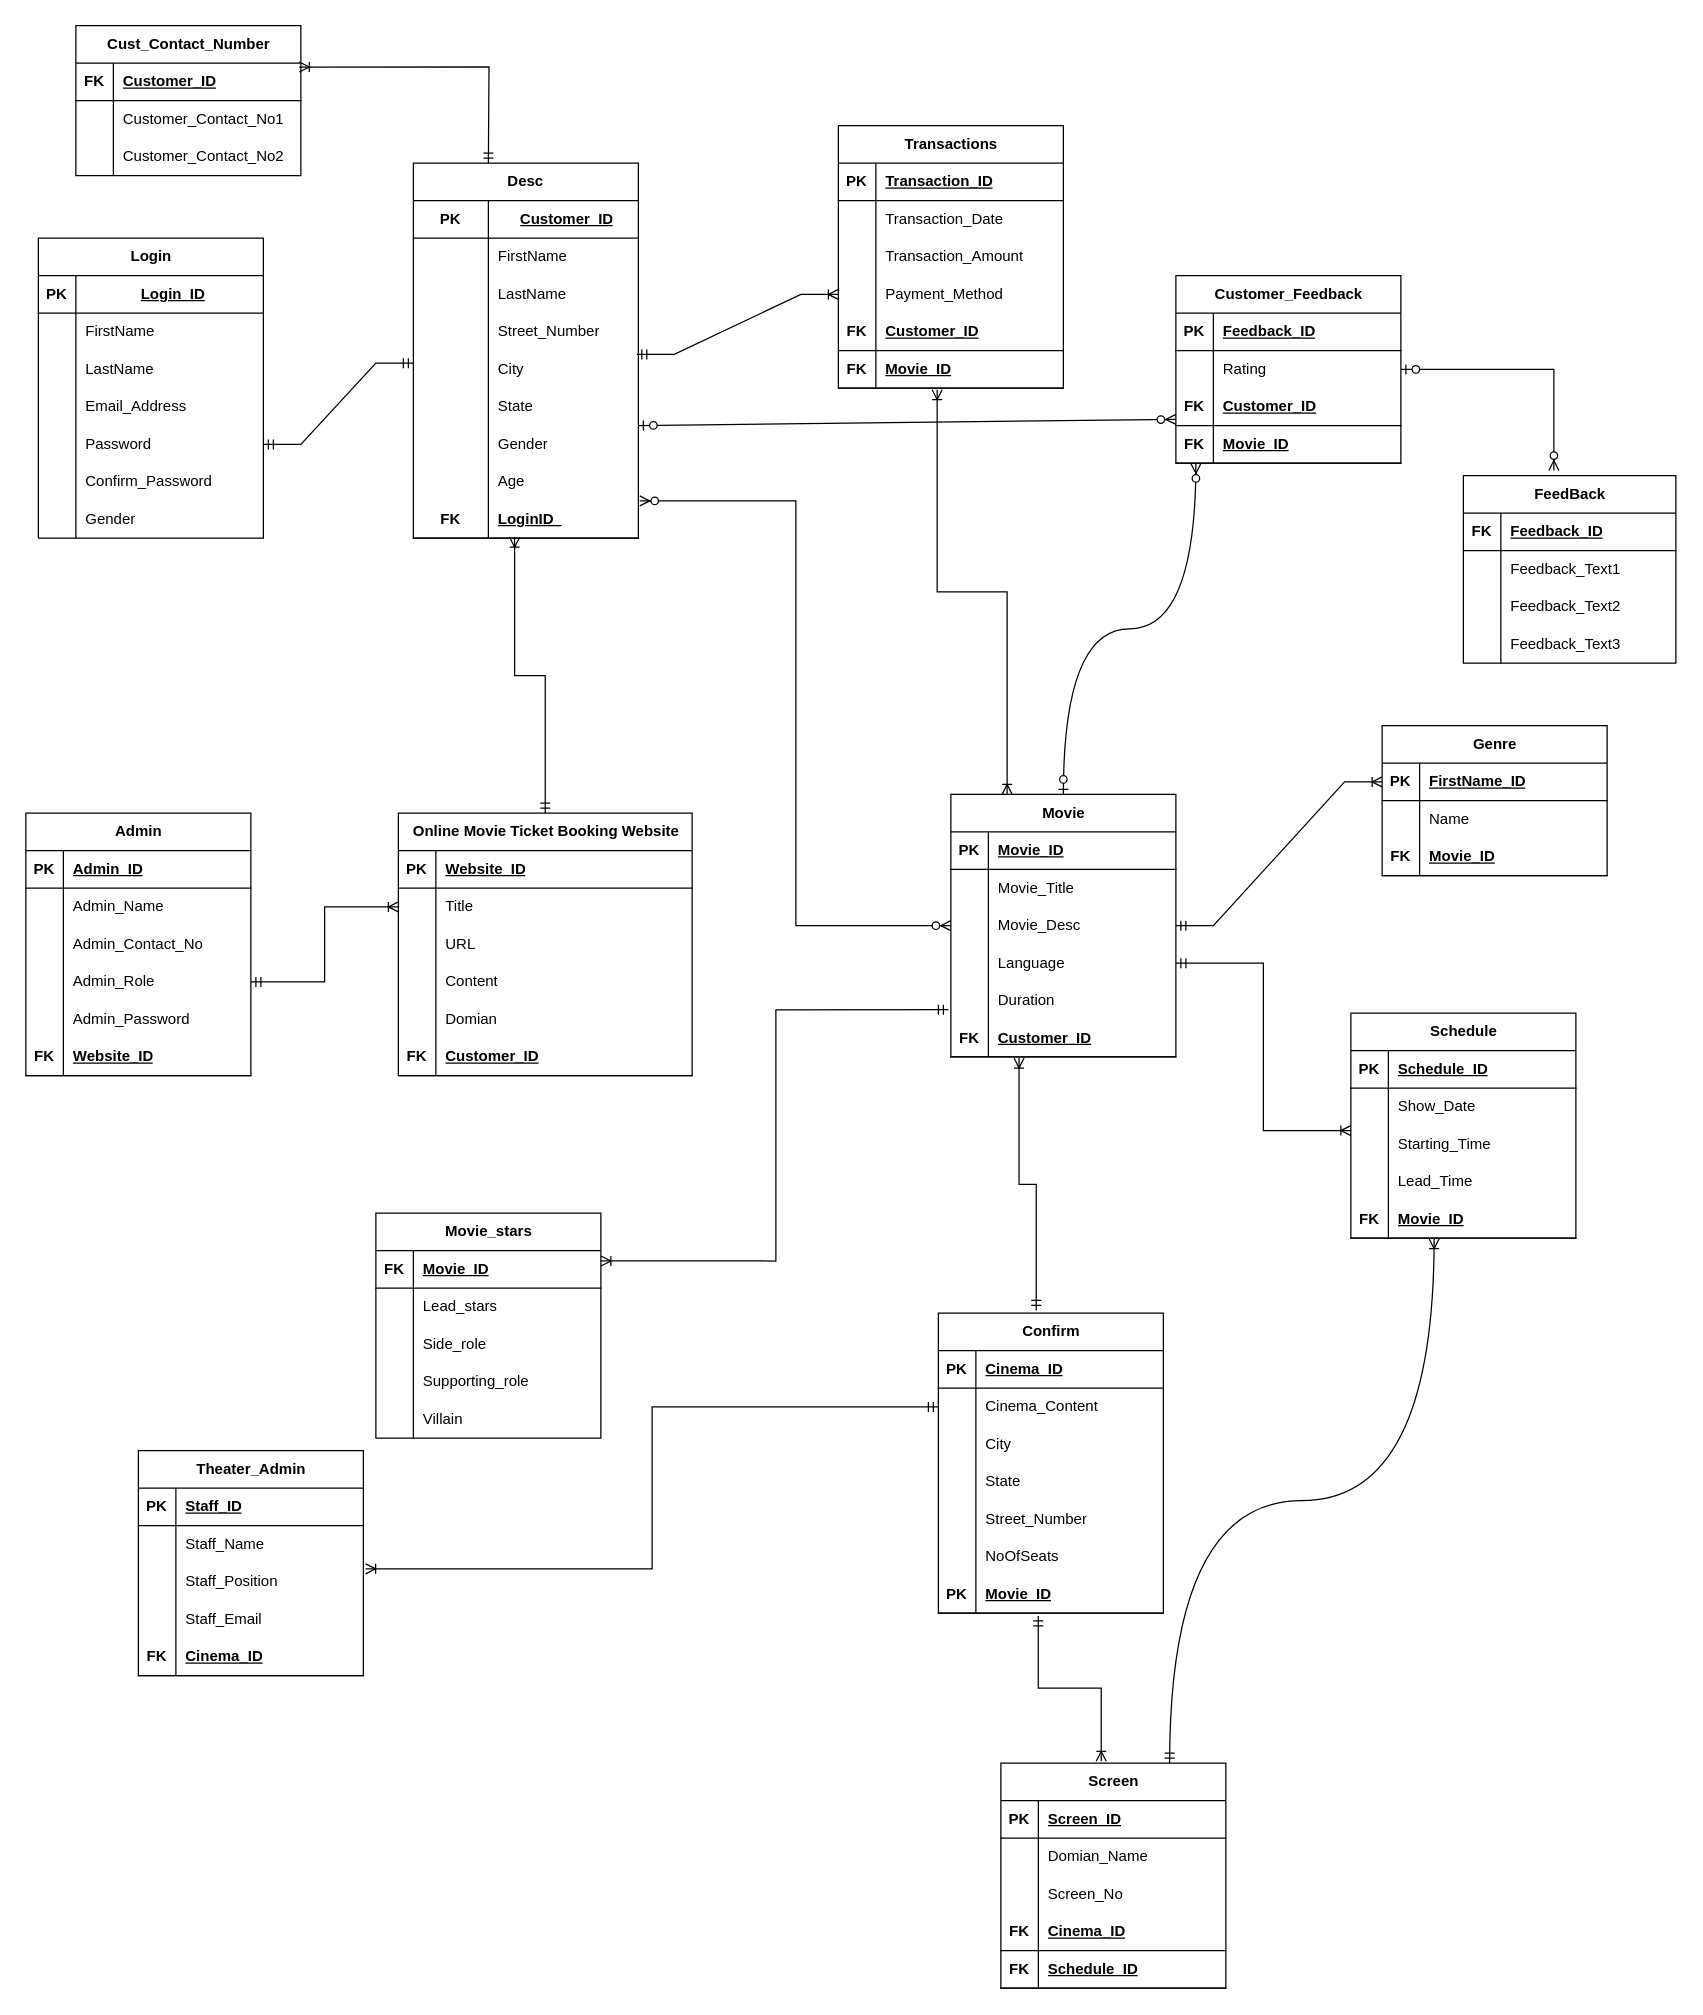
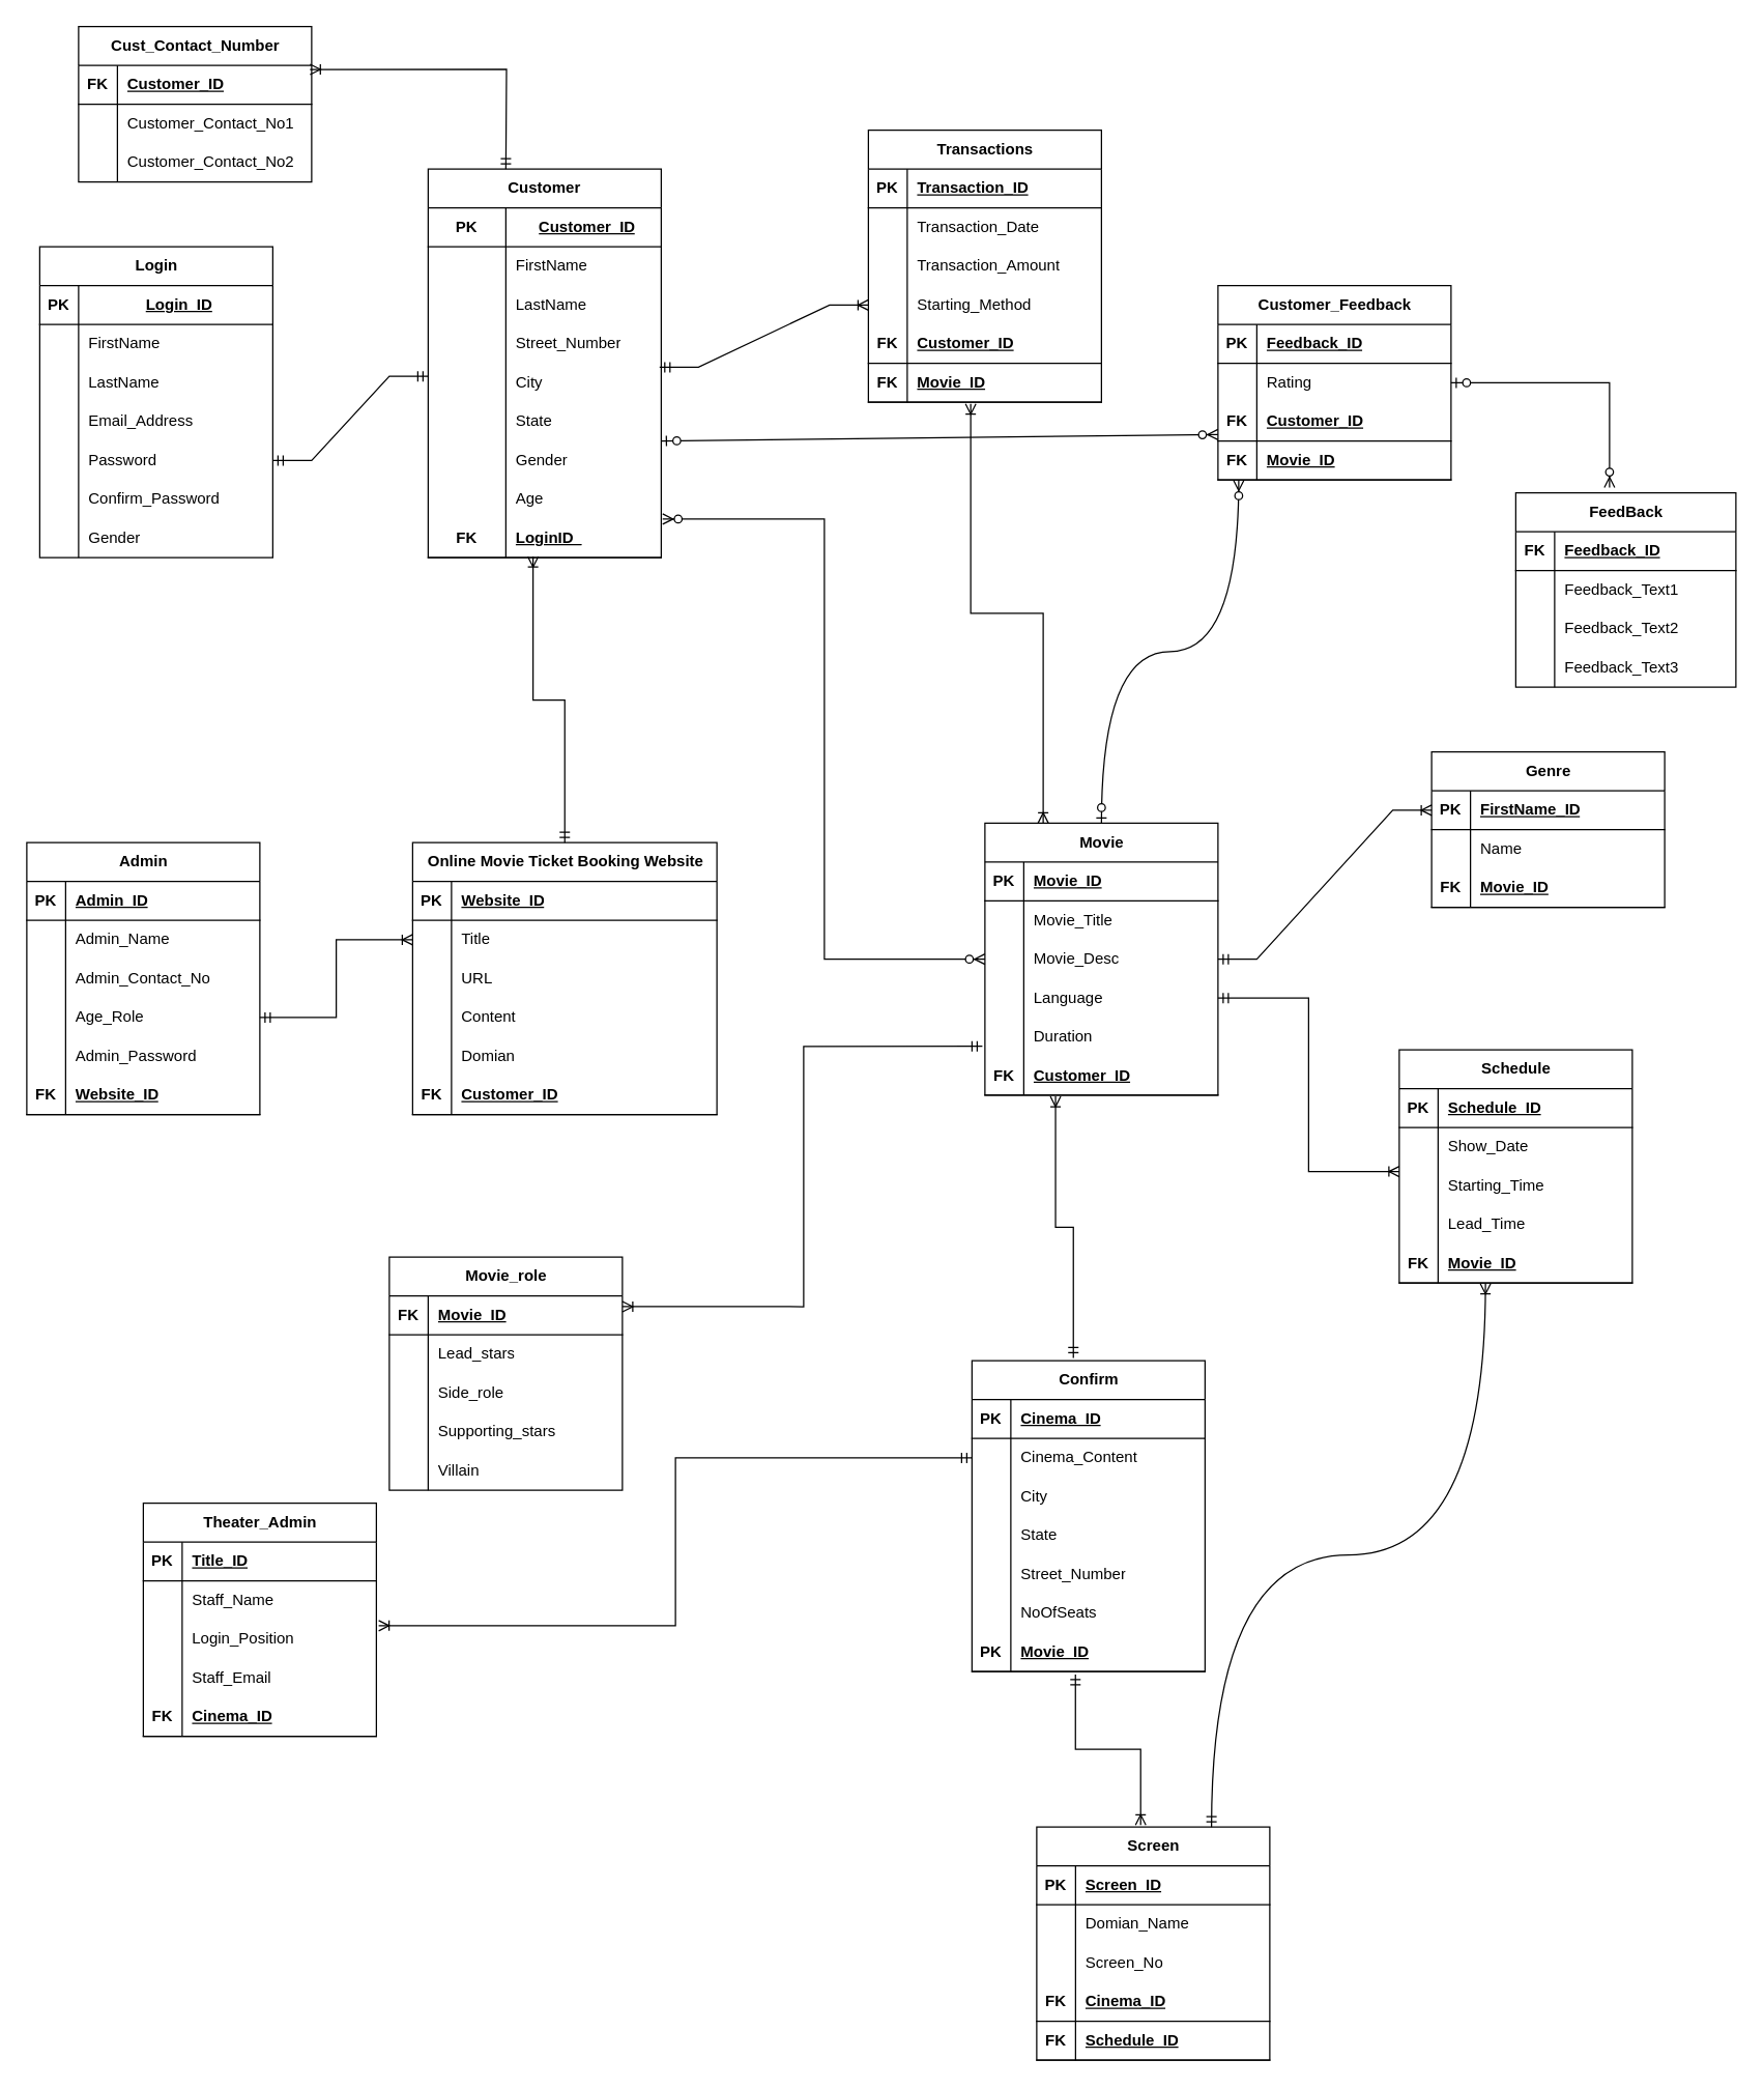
- <mxCell id="24" value="Desc" style="shape=table;startSize=30;container=1;collapsible=1;childLayout=tableLayout;fixedRows=1;rowLines=0;fontStyle=1;align=center;resizeLast=1;html=1;whiteSpace=wrap;" vertex="1" parent="1"><mxGeometry x="330" y="130" width="180" height="300" as="geometry" /></mxCell>
+ <mxCell id="24" value="Customer" style="shape=table;startSize=30;container=1;collapsible=1;childLayout=tableLayout;fixedRows=1;rowLines=0;fontStyle=1;align=center;resizeLast=1;html=1;whiteSpace=wrap;" vertex="1" parent="1"><mxGeometry x="330" y="130" width="180" height="300" as="geometry" /></mxCell>
- <mxCell id="65" value="Payment_Method" style="shape=partialRectangle;connectable=0;fillColor=none;top=0;left=0;bottom=0;right=0;align=left;spacingLeft=6;overflow=hidden;whiteSpace=wrap;html=1;" vertex="1" parent="63"><mxGeometry x="30" width="150" height="30" as="geometry"><mxRectangle width="150" height="30" as="alternateBounds" /></mxGeometry></mxCell>
+ <mxCell id="65" value="Starting_Method" style="shape=partialRectangle;connectable=0;fillColor=none;top=0;left=0;bottom=0;right=0;align=left;spacingLeft=6;overflow=hidden;whiteSpace=wrap;html=1;" vertex="1" parent="63"><mxGeometry x="30" width="150" height="30" as="geometry"><mxRectangle width="150" height="30" as="alternateBounds" /></mxGeometry></mxCell>
- <mxCell id="104" value="Admin_Role" style="shape=partialRectangle;connectable=0;fillColor=none;top=0;left=0;bottom=0;right=0;align=left;spacingLeft=6;overflow=hidden;whiteSpace=wrap;html=1;" vertex="1" parent="102"><mxGeometry x="30" width="150" height="30" as="geometry"><mxRectangle width="150" height="30" as="alternateBounds" /></mxGeometry></mxCell>
+ <mxCell id="104" value="Age_Role" style="shape=partialRectangle;connectable=0;fillColor=none;top=0;left=0;bottom=0;right=0;align=left;spacingLeft=6;overflow=hidden;whiteSpace=wrap;html=1;" vertex="1" parent="102"><mxGeometry x="30" width="150" height="30" as="geometry"><mxRectangle width="150" height="30" as="alternateBounds" /></mxGeometry></mxCell>
- <mxCell id="259" value="Movie_stars" style="shape=table;startSize=30;container=1;collapsible=1;childLayout=tableLayout;fixedRows=1;rowLines=0;fontStyle=1;align=center;resizeLast=1;html=1;" vertex="1" parent="1"><mxGeometry x="300" y="970" width="180" height="180" as="geometry" /></mxCell>
+ <mxCell id="259" value="Movie_role" style="shape=table;startSize=30;container=1;collapsible=1;childLayout=tableLayout;fixedRows=1;rowLines=0;fontStyle=1;align=center;resizeLast=1;html=1;" vertex="1" parent="1"><mxGeometry x="300" y="970" width="180" height="180" as="geometry" /></mxCell>
- <mxCell id="271" value="Supporting_role" style="shape=partialRectangle;connectable=0;fillColor=none;top=0;left=0;bottom=0;right=0;align=left;spacingLeft=6;overflow=hidden;whiteSpace=wrap;html=1;" vertex="1" parent="269"><mxGeometry x="30" width="150" height="30" as="geometry"><mxRectangle width="150" height="30" as="alternateBounds" /></mxGeometry></mxCell>
+ <mxCell id="271" value="Supporting_stars" style="shape=partialRectangle;connectable=0;fillColor=none;top=0;left=0;bottom=0;right=0;align=left;spacingLeft=6;overflow=hidden;whiteSpace=wrap;html=1;" vertex="1" parent="269"><mxGeometry x="30" width="150" height="30" as="geometry"><mxRectangle width="150" height="30" as="alternateBounds" /></mxGeometry></mxCell>
- <mxCell id="203" value="Staff_ID" style="shape=partialRectangle;connectable=0;fillColor=none;top=0;left=0;bottom=0;right=0;align=left;spacingLeft=6;fontStyle=5;overflow=hidden;whiteSpace=wrap;html=1;" vertex="1" parent="201"><mxGeometry x="30" width="150" height="30" as="geometry"><mxRectangle width="150" height="30" as="alternateBounds" /></mxGeometry></mxCell>
+ <mxCell id="203" value="Title_ID" style="shape=partialRectangle;connectable=0;fillColor=none;top=0;left=0;bottom=0;right=0;align=left;spacingLeft=6;fontStyle=5;overflow=hidden;whiteSpace=wrap;html=1;" vertex="1" parent="201"><mxGeometry x="30" width="150" height="30" as="geometry"><mxRectangle width="150" height="30" as="alternateBounds" /></mxGeometry></mxCell>
- <mxCell id="209" value="Staff_Position" style="shape=partialRectangle;connectable=0;fillColor=none;top=0;left=0;bottom=0;right=0;align=left;spacingLeft=6;overflow=hidden;whiteSpace=wrap;html=1;" vertex="1" parent="207"><mxGeometry x="30" width="150" height="30" as="geometry"><mxRectangle width="150" height="30" as="alternateBounds" /></mxGeometry></mxCell>
+ <mxCell id="209" value="Login_Position" style="shape=partialRectangle;connectable=0;fillColor=none;top=0;left=0;bottom=0;right=0;align=left;spacingLeft=6;overflow=hidden;whiteSpace=wrap;html=1;" vertex="1" parent="207"><mxGeometry x="30" width="150" height="30" as="geometry"><mxRectangle width="150" height="30" as="alternateBounds" /></mxGeometry></mxCell>
